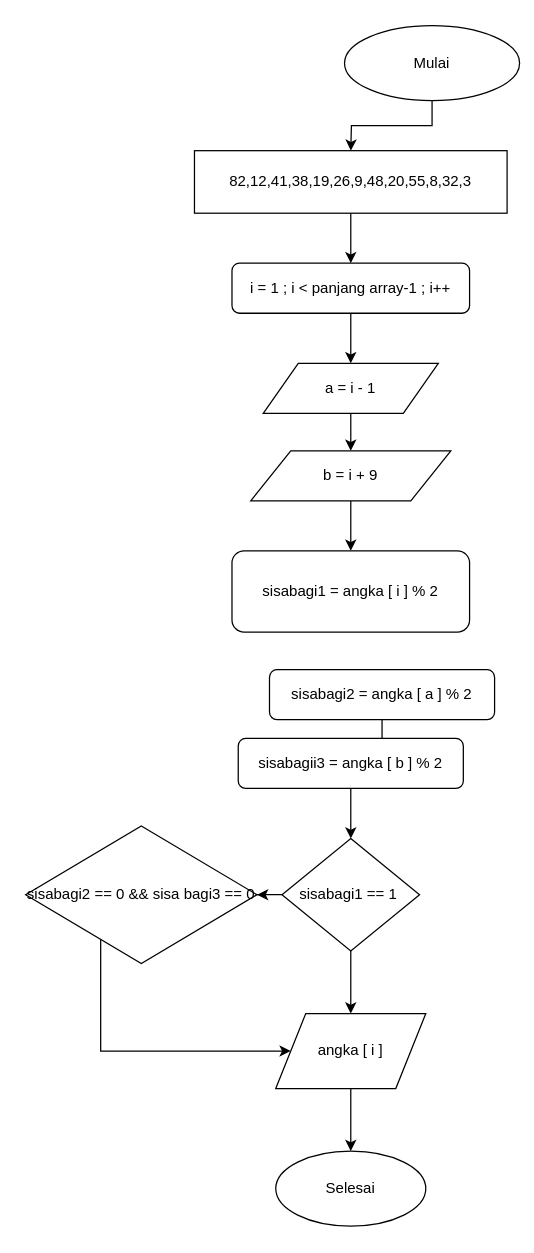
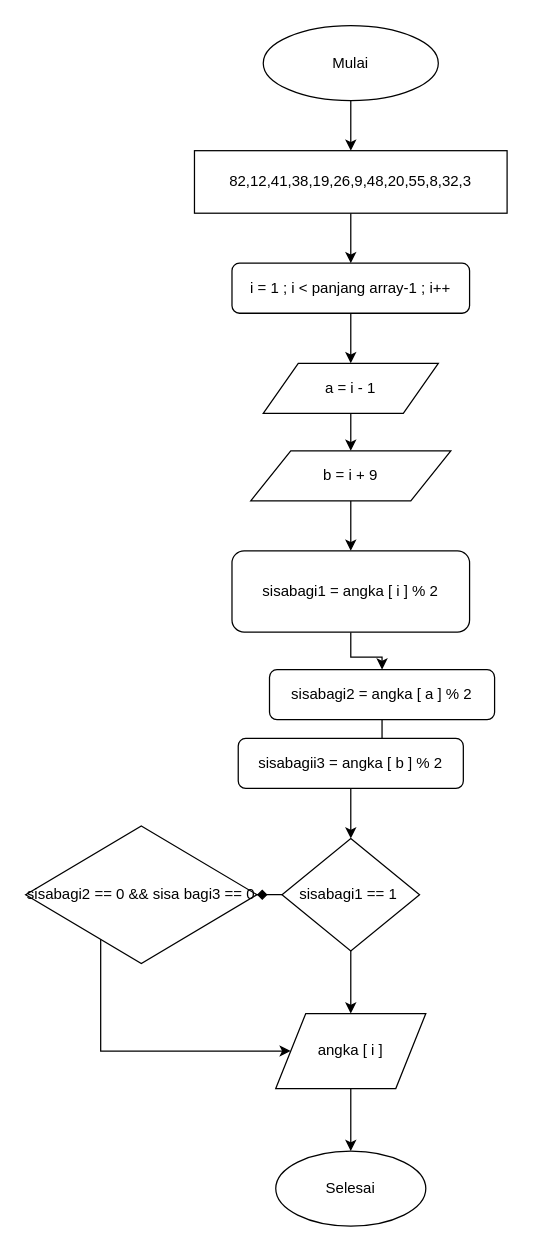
- <mxCell id="3" value="Mulai" style="ellipse;whiteSpace=wrap;html=1;" vertex="1" parent="1"><mxGeometry x="275" y="20" width="140" height="60" as="geometry" /></mxCell>
+ <mxCell id="3" value="Mulai" style="ellipse;whiteSpace=wrap;html=1;" vertex="1" parent="1"><mxGeometry x="210" y="20" width="140" height="60" as="geometry" /></mxCell>
+ <mxCell id="12" style="edgeStyle=orthogonalEdgeStyle;rounded=0;orthogonalLoop=1;jettySize=auto;html=1;" edge="1" parent="1" source="13" target="15"><mxGeometry relative="1" as="geometry"><mxPoint x="280" y="510" as="targetPoint" /></mxGeometry></mxCell>
- <mxCell id="18" style="edgeStyle=orthogonalEdgeStyle;rounded=0;orthogonalLoop=1;jettySize=auto;html=1;entryX=1;entryY=0.5;entryDx=0;entryDy=0;" edge="1" parent="1" source="20" target="22"><mxGeometry relative="1" as="geometry" /></mxCell>
+ <mxCell id="18" style="edgeStyle=orthogonalEdgeStyle;rounded=0;orthogonalLoop=1;jettySize=auto;html=1;entryX=1;entryY=0.5;entryDx=0;entryDy=0;endArrow=diamond;" edge="1" parent="1" source="20" target="22"><mxGeometry relative="1" as="geometry" /></mxCell>
